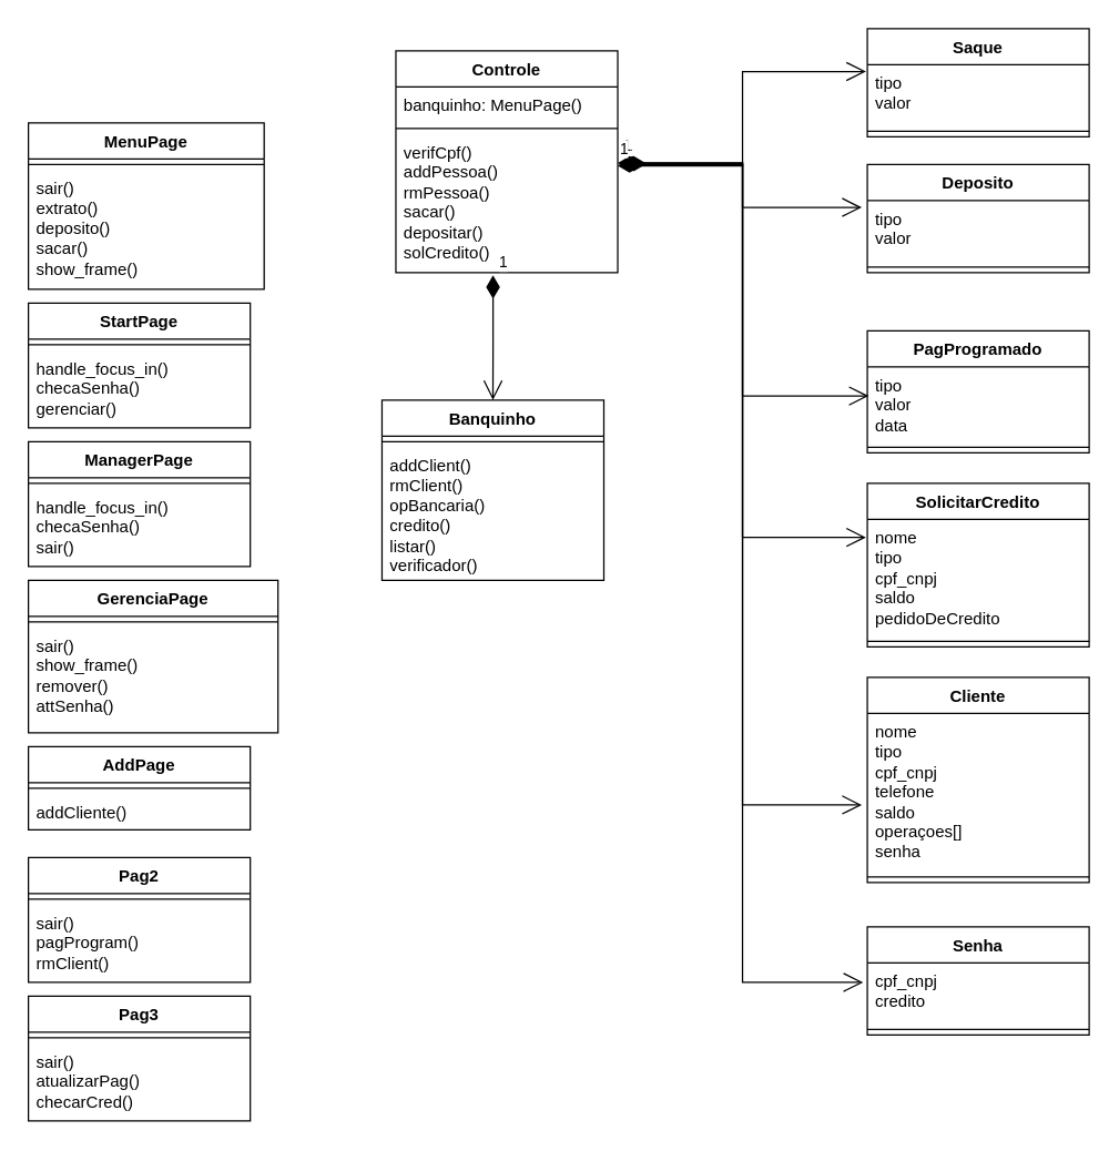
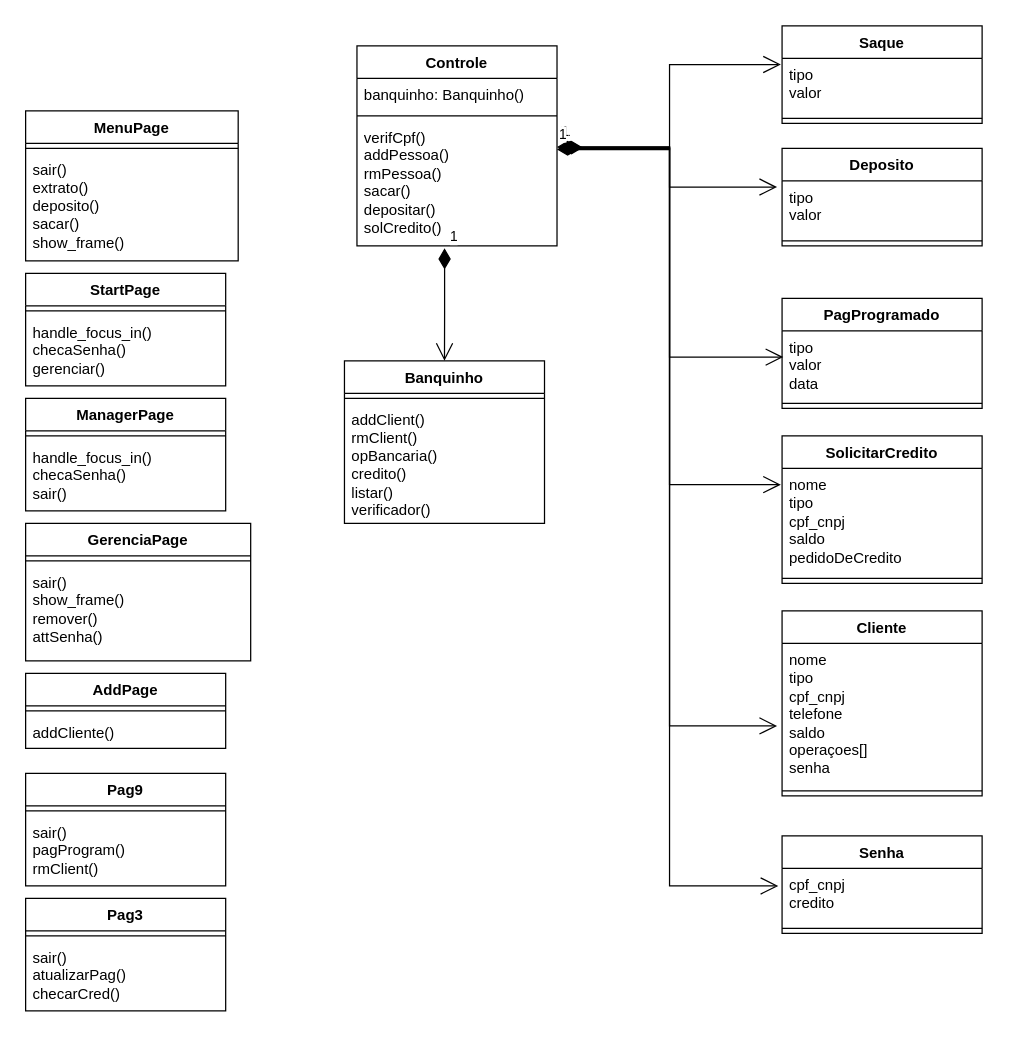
- <mxCell id="3" value="banquinho: MenuPage()" style="text;strokeColor=none;fillColor=none;align=left;verticalAlign=top;spacingLeft=4;spacingRight=4;overflow=hidden;rotatable=0;points=[[0,0.5],[1,0.5]];portConstraint=eastwest;whiteSpace=wrap;html=1;" parent="2" vertex="1"><mxGeometry y="26" width="160" height="26" as="geometry" /></mxCell>
+ <mxCell id="3" value="banquinho: Banquinho()" style="text;strokeColor=none;fillColor=none;align=left;verticalAlign=top;spacingLeft=4;spacingRight=4;overflow=hidden;rotatable=0;points=[[0,0.5],[1,0.5]];portConstraint=eastwest;whiteSpace=wrap;html=1;" parent="2" vertex="1"><mxGeometry y="26" width="160" height="26" as="geometry" /></mxCell>
- <mxCell id="49" value="Pag2" style="swimlane;fontStyle=1;align=center;verticalAlign=top;childLayout=stackLayout;horizontal=1;startSize=26;horizontalStack=0;resizeParent=1;resizeParentMax=0;resizeLast=0;collapsible=1;marginBottom=0;whiteSpace=wrap;html=1;" vertex="1" parent="1"><mxGeometry x="20" y="618" width="160" height="90" as="geometry" /></mxCell>
+ <mxCell id="49" value="Pag9" style="swimlane;fontStyle=1;align=center;verticalAlign=top;childLayout=stackLayout;horizontal=1;startSize=26;horizontalStack=0;resizeParent=1;resizeParentMax=0;resizeLast=0;collapsible=1;marginBottom=0;whiteSpace=wrap;html=1;" vertex="1" parent="1"><mxGeometry x="20" y="618" width="160" height="90" as="geometry" /></mxCell>
